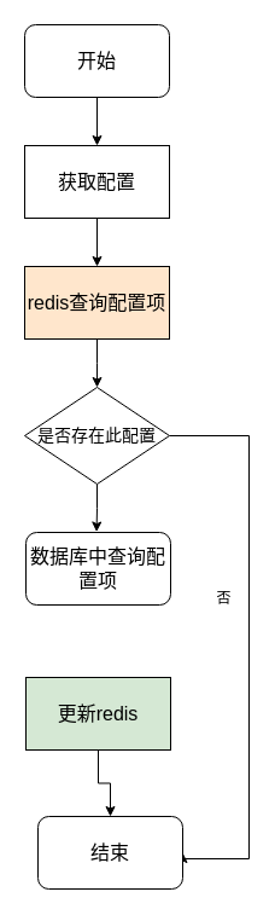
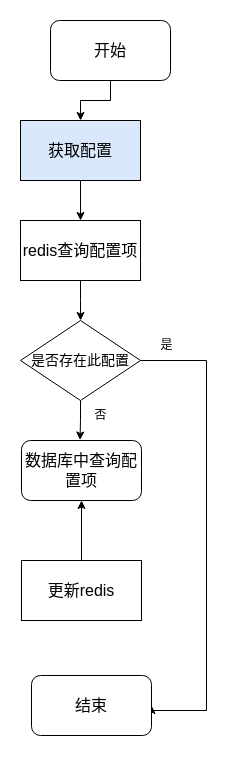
- <mxCell id="3" value="&lt;font style=&quot;font-size: 16px;&quot;&gt;开始&lt;/font&gt;" style="rounded=1;whiteSpace=wrap;html=1;" vertex="1" parent="1"><mxGeometry x="20" y="20" width="120" height="60" as="geometry" /></mxCell>
+ <mxCell id="3" value="&lt;font style=&quot;font-size: 16px;&quot;&gt;开始&lt;/font&gt;" style="rounded=1;whiteSpace=wrap;html=1;" vertex="1" parent="1"><mxGeometry x="50" y="20" width="120" height="60" as="geometry" /></mxCell>
- <mxCell id="5" value="&lt;span style=&quot;font-size: 16px;&quot;&gt;获取配置&lt;/span&gt;" style="rounded=0;whiteSpace=wrap;html=1;" vertex="1" parent="1"><mxGeometry x="20" y="120" width="120" height="60" as="geometry" /></mxCell>
+ <mxCell id="5" value="&lt;span style=&quot;font-size: 16px;&quot;&gt;获取配置&lt;/span&gt;" style="rounded=0;whiteSpace=wrap;html=1;fillColor=#dae8fc;" vertex="1" parent="1"><mxGeometry x="20" y="120" width="120" height="60" as="geometry" /></mxCell>
- <mxCell id="7" value="&lt;font style=&quot;font-size: 16px;&quot;&gt;redis查询配置项&lt;/font&gt;" style="rounded=0;whiteSpace=wrap;html=1;fillColor=#ffe6cc;" vertex="1" parent="1"><mxGeometry x="20" y="220" width="120" height="60" as="geometry" /></mxCell>
+ <mxCell id="7" value="&lt;font style=&quot;font-size: 16px;&quot;&gt;redis查询配置项&lt;/font&gt;" style="rounded=0;whiteSpace=wrap;html=1;" vertex="1" parent="1"><mxGeometry x="20" y="220" width="120" height="60" as="geometry" /></mxCell>
+ <mxCell id="16" value="是" style="text;html=1;align=center;verticalAlign=middle;resizable=0;points=[];autosize=1;strokeColor=none;fillColor=none;" vertex="1" parent="1"><mxGeometry x="146" y="330" width="40" height="30" as="geometry" /></mxCell>
- <mxCell id="15" value="否" style="text;html=1;align=center;verticalAlign=middle;resizable=0;points=[];autosize=1;strokeColor=none;fillColor=none;" vertex="1" parent="1"><mxGeometry x="165" y="480" width="40" height="30" as="geometry" /></mxCell>
+ <mxCell id="15" value="否" style="text;html=1;align=center;verticalAlign=middle;resizable=0;points=[];autosize=1;strokeColor=none;fillColor=none;" vertex="1" parent="1"><mxGeometry x="80" y="400" width="40" height="30" as="geometry" /></mxCell>
- <mxCell id="10" value="&lt;font style=&quot;font-size: 16px;&quot;&gt;更新redis&lt;/font&gt;" style="rounded=0;whiteSpace=wrap;html=1;fillColor=#d5e8d4;" vertex="1" parent="1"><mxGeometry x="21" y="560" width="120" height="60" as="geometry" /></mxCell>
+ <mxCell id="10" value="&lt;font style=&quot;font-size: 16px;&quot;&gt;更新redis&lt;/font&gt;" style="rounded=0;whiteSpace=wrap;html=1;" vertex="1" parent="1"><mxGeometry x="21" y="560" width="120" height="60" as="geometry" /></mxCell>
- <mxCell id="9" style="edgeStyle=orthogonalEdgeStyle;rounded=0;orthogonalLoop=1;jettySize=auto;html=1;" edge="1" parent="1" source="10" target="11"><mxGeometry relative="1" as="geometry" /></mxCell>
+ <mxCell id="9" style="edgeStyle=orthogonalEdgeStyle;rounded=0;orthogonalLoop=1;jettySize=auto;html=1;" edge="1" parent="1" source="10" target="14"><mxGeometry relative="1" as="geometry" /></mxCell>
